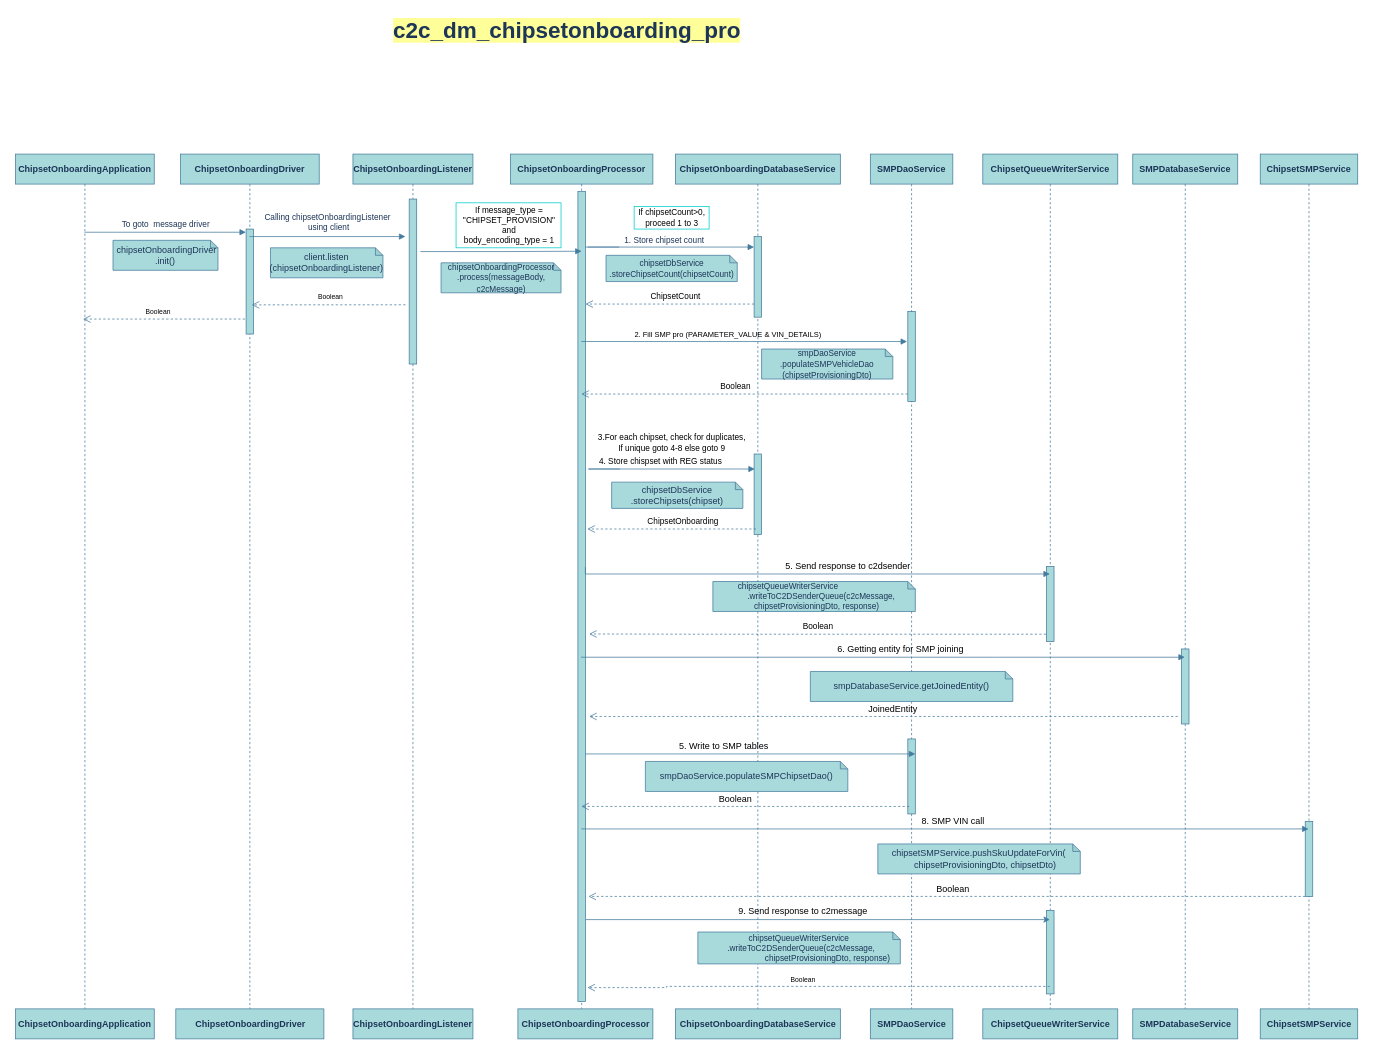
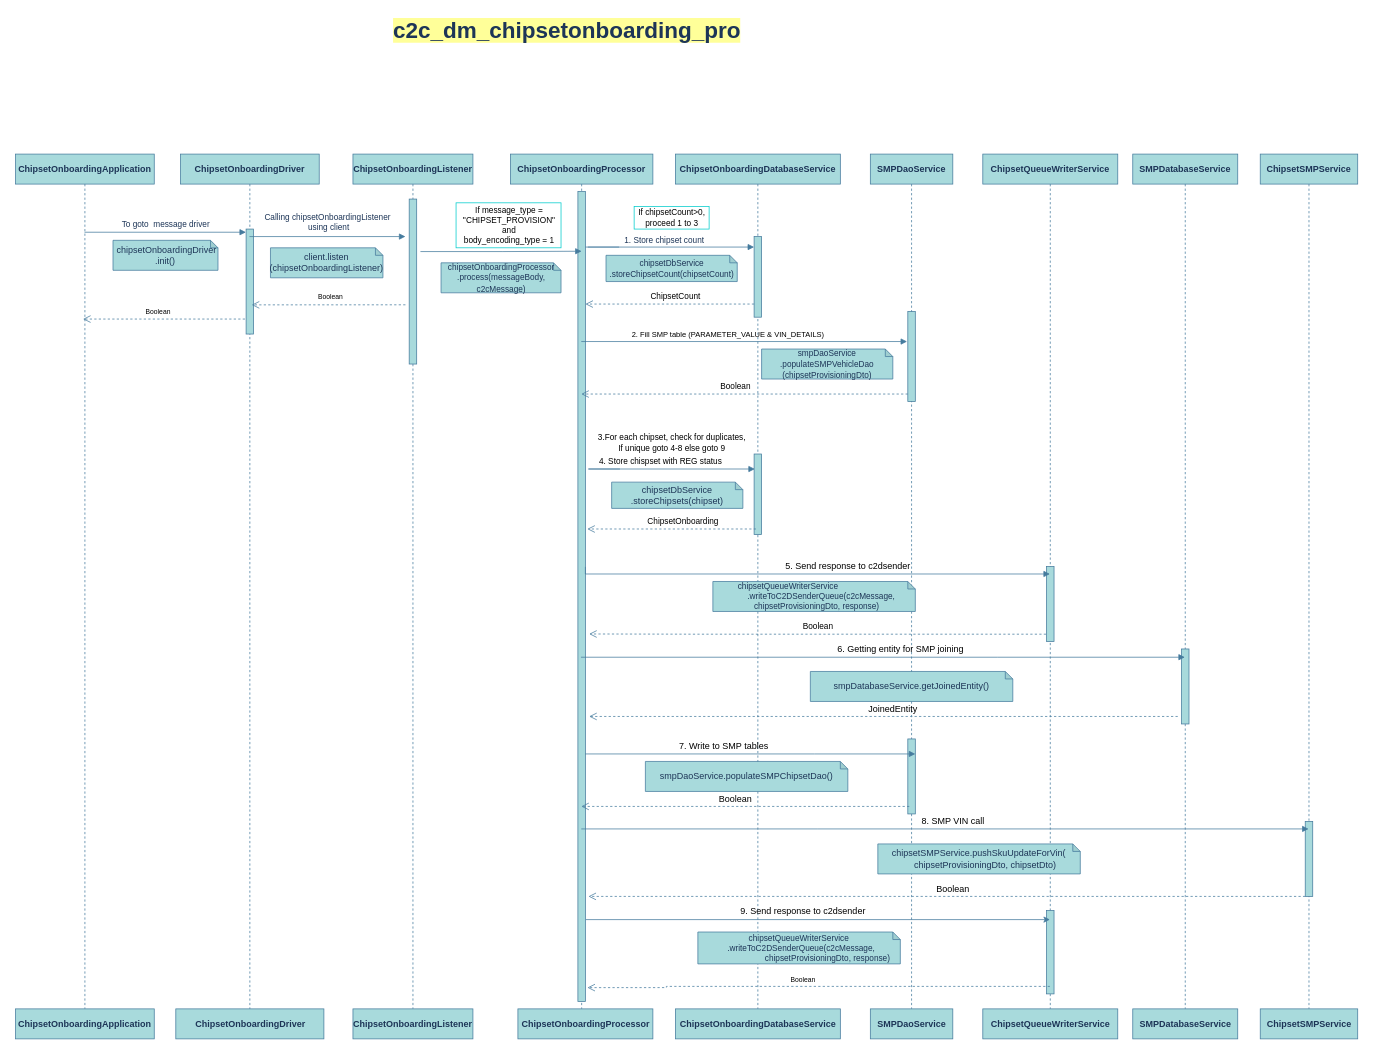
- <mxCell id="52" value="&lt;font style=&quot;font-size: 10px&quot;&gt;2. Fill SMP pro (PARAMETER_VALUE &amp;amp; VIN_DETAILS)&lt;/font&gt;" style="text;html=1;align=center;verticalAlign=middle;resizable=0;points=[];autosize=1;strokeColor=none;" parent="1" vertex="1"><mxGeometry x="835" y="435" width="270" height="20" as="geometry" /></mxCell>
+ <mxCell id="52" value="&lt;font style=&quot;font-size: 10px&quot;&gt;2. Fill SMP table (PARAMETER_VALUE &amp;amp; VIN_DETAILS)&lt;/font&gt;" style="text;html=1;align=center;verticalAlign=middle;resizable=0;points=[];autosize=1;strokeColor=none;" parent="1" vertex="1"><mxGeometry x="835" y="435" width="270" height="20" as="geometry" /></mxCell>
- <mxCell id="10" value="5. Write to SMP tables&amp;nbsp;" style="text;html=1;align=center;verticalAlign=middle;resizable=0;points=[];autosize=1;strokeColor=none;" parent="7" vertex="1"><mxGeometry x="-4.5" y="780" width="140" height="20" as="geometry" /></mxCell>
+ <mxCell id="10" value="7. Write to SMP tables&amp;nbsp;" style="text;html=1;align=center;verticalAlign=middle;resizable=0;points=[];autosize=1;strokeColor=none;" parent="7" vertex="1"><mxGeometry x="-4.5" y="780" width="140" height="20" as="geometry" /></mxCell>
- <mxCell id="71" value="9. Send response to c2message" style="text;html=1;align=center;verticalAlign=middle;resizable=0;points=[];autosize=1;strokeColor=none;" parent="1" vertex="1"><mxGeometry x="980" y="1205" width="180" height="20" as="geometry" /></mxCell>
+ <mxCell id="71" value="9. Send response to c2dsender" style="text;html=1;align=center;verticalAlign=middle;resizable=0;points=[];autosize=1;strokeColor=none;" parent="1" vertex="1"><mxGeometry x="980" y="1205" width="180" height="20" as="geometry" /></mxCell>
